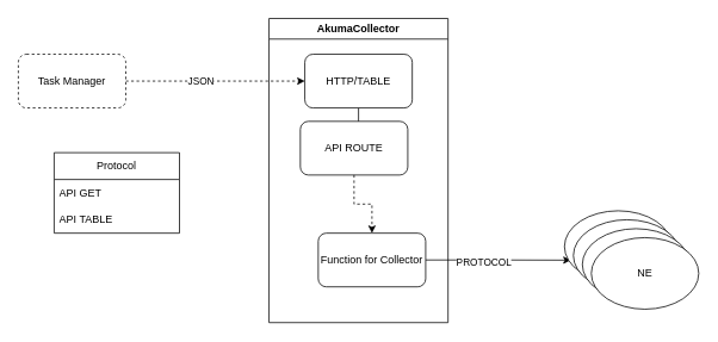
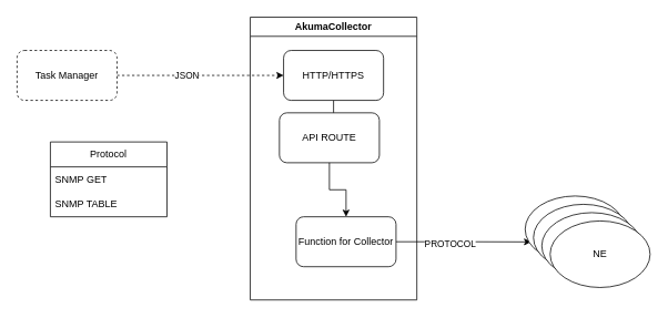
- <mxCell id="7" value="HTTP/TABLE" style="rounded=1;whiteSpace=wrap;html=1;" vertex="1" parent="5"><mxGeometry x="40" y="40" width="120" height="60" as="geometry" /></mxCell>
+ <mxCell id="7" value="HTTP/HTTPS" style="rounded=1;whiteSpace=wrap;html=1;" vertex="1" parent="5"><mxGeometry x="40" y="40" width="120" height="60" as="geometry" /></mxCell>
- <mxCell id="18" value="API GET" style="text;strokeColor=none;fillColor=none;align=left;verticalAlign=middle;spacingLeft=4;spacingRight=4;overflow=hidden;points=[[0,0.5],[1,0.5]];portConstraint=eastwest;rotatable=0;whiteSpace=wrap;html=1;" vertex="1" parent="17"><mxGeometry y="30" width="140" height="30" as="geometry" /></mxCell>
+ <mxCell id="18" value="SNMP GET" style="text;strokeColor=none;fillColor=none;align=left;verticalAlign=middle;spacingLeft=4;spacingRight=4;overflow=hidden;points=[[0,0.5],[1,0.5]];portConstraint=eastwest;rotatable=0;whiteSpace=wrap;html=1;" vertex="1" parent="17"><mxGeometry y="30" width="140" height="30" as="geometry" /></mxCell>
- <mxCell id="12" value="" style="edgeStyle=orthogonalEdgeStyle;rounded=0;orthogonalLoop=1;jettySize=auto;html=1;dashed=1;" edge="1" parent="1" source="8" target="11"><mxGeometry relative="1" as="geometry" /></mxCell>
+ <mxCell id="12" value="" style="edgeStyle=orthogonalEdgeStyle;rounded=0;orthogonalLoop=1;jettySize=auto;html=1;" edge="1" parent="1" source="8" target="11"><mxGeometry relative="1" as="geometry" /></mxCell>
- <mxCell id="19" value="API TABLE" style="text;strokeColor=none;fillColor=none;align=left;verticalAlign=middle;spacingLeft=4;spacingRight=4;overflow=hidden;points=[[0,0.5],[1,0.5]];portConstraint=eastwest;rotatable=0;whiteSpace=wrap;html=1;" vertex="1" parent="17"><mxGeometry y="60" width="140" height="30" as="geometry" /></mxCell>
+ <mxCell id="19" value="SNMP TABLE" style="text;strokeColor=none;fillColor=none;align=left;verticalAlign=middle;spacingLeft=4;spacingRight=4;overflow=hidden;points=[[0,0.5],[1,0.5]];portConstraint=eastwest;rotatable=0;whiteSpace=wrap;html=1;" vertex="1" parent="17"><mxGeometry y="60" width="140" height="30" as="geometry" /></mxCell>
